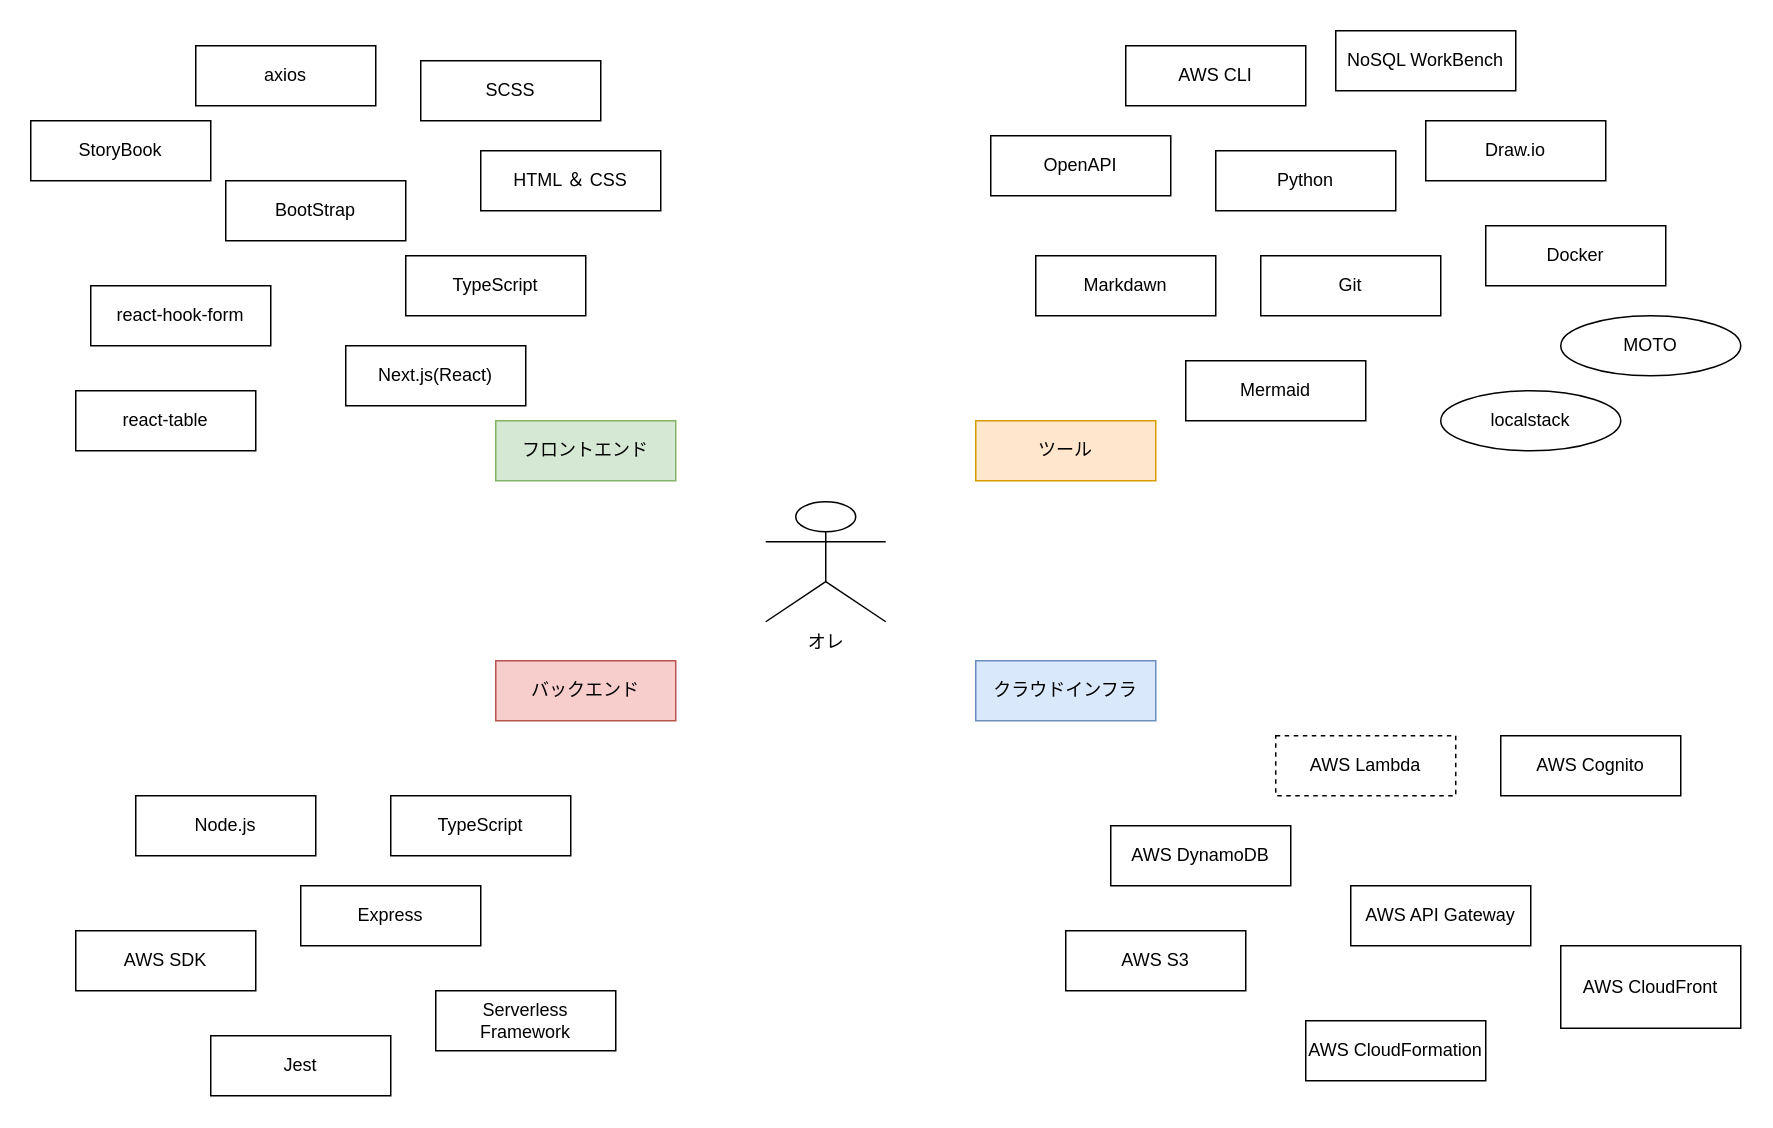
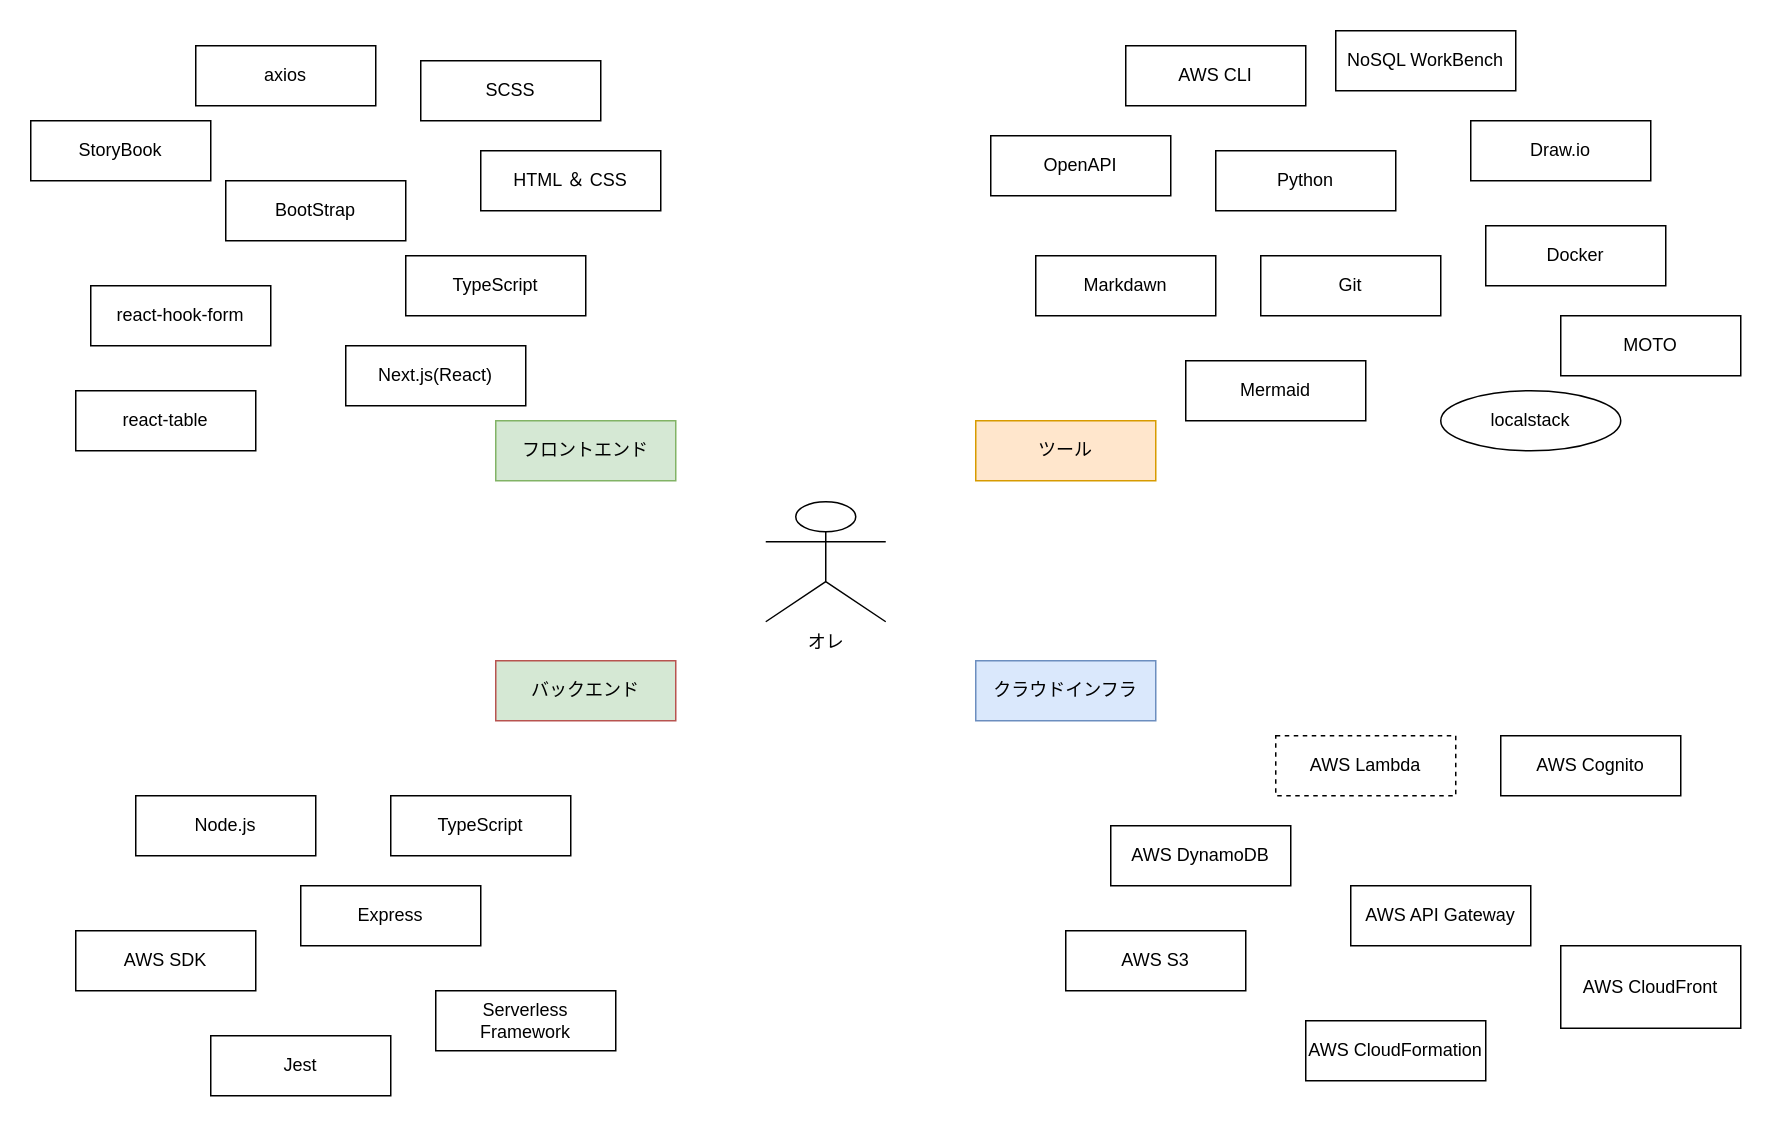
- <mxCell id="28" value="Draw.io" style="rounded=0;whiteSpace=wrap;html=1;strokeWidth=1;" parent="1" vertex="1"><mxGeometry x="950" y="80" width="120" height="40" as="geometry" /></mxCell>
+ <mxCell id="28" value="Draw.io" style="rounded=0;whiteSpace=wrap;html=1;strokeWidth=1;" parent="1" vertex="1"><mxGeometry x="980" y="80" width="120" height="40" as="geometry" /></mxCell>
- <mxCell id="34" value="MOTO" style="ellipse;whiteSpace=wrap;html=1;strokeWidth=1;" parent="1" vertex="1"><mxGeometry x="1040" y="210" width="120" height="40" as="geometry" /></mxCell>
+ <mxCell id="34" value="MOTO" style="rounded=0;whiteSpace=wrap;html=1;strokeWidth=1;" parent="1" vertex="1"><mxGeometry x="1040" y="210" width="120" height="40" as="geometry" /></mxCell>
- <mxCell id="3" value="バックエンド" style="rounded=0;whiteSpace=wrap;html=1;fillColor=#f8cecc;strokeColor=#b85450;" parent="1" vertex="1"><mxGeometry x="330" y="440" width="120" height="40" as="geometry" /></mxCell>
+ <mxCell id="3" value="バックエンド" style="rounded=0;whiteSpace=wrap;html=1;fillColor=#d5e8d4;strokeColor=#b85450;" parent="1" vertex="1"><mxGeometry x="330" y="440" width="120" height="40" as="geometry" /></mxCell>
